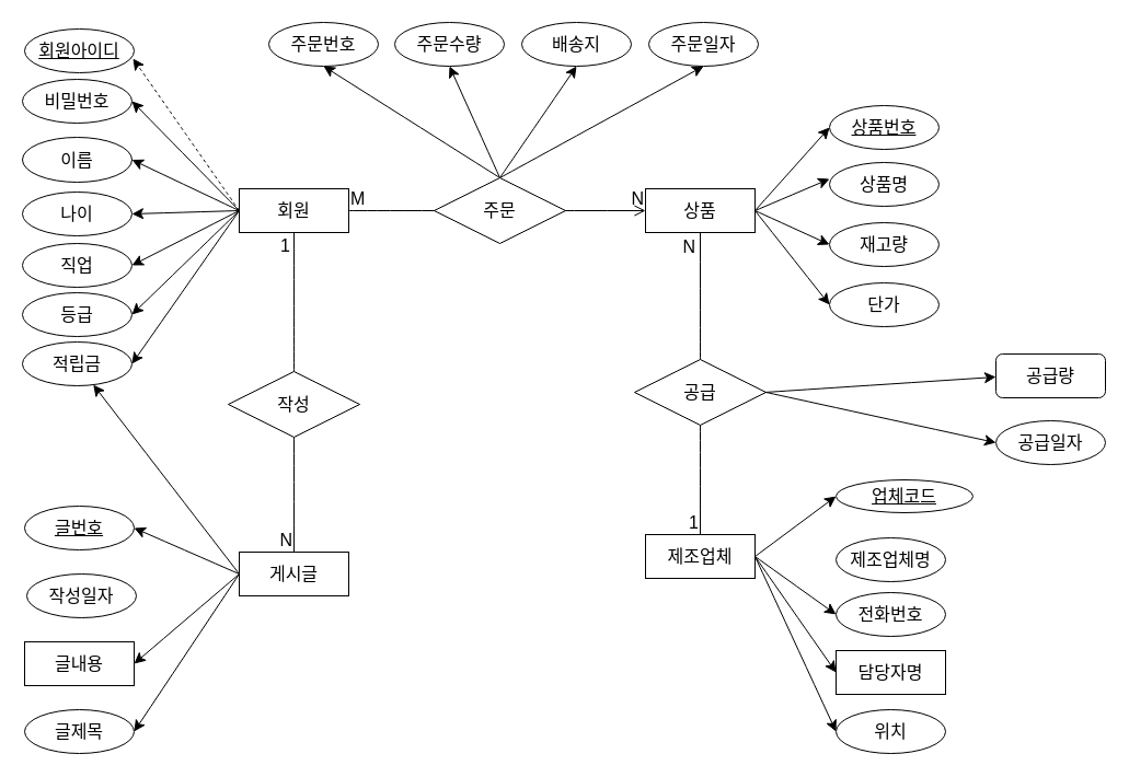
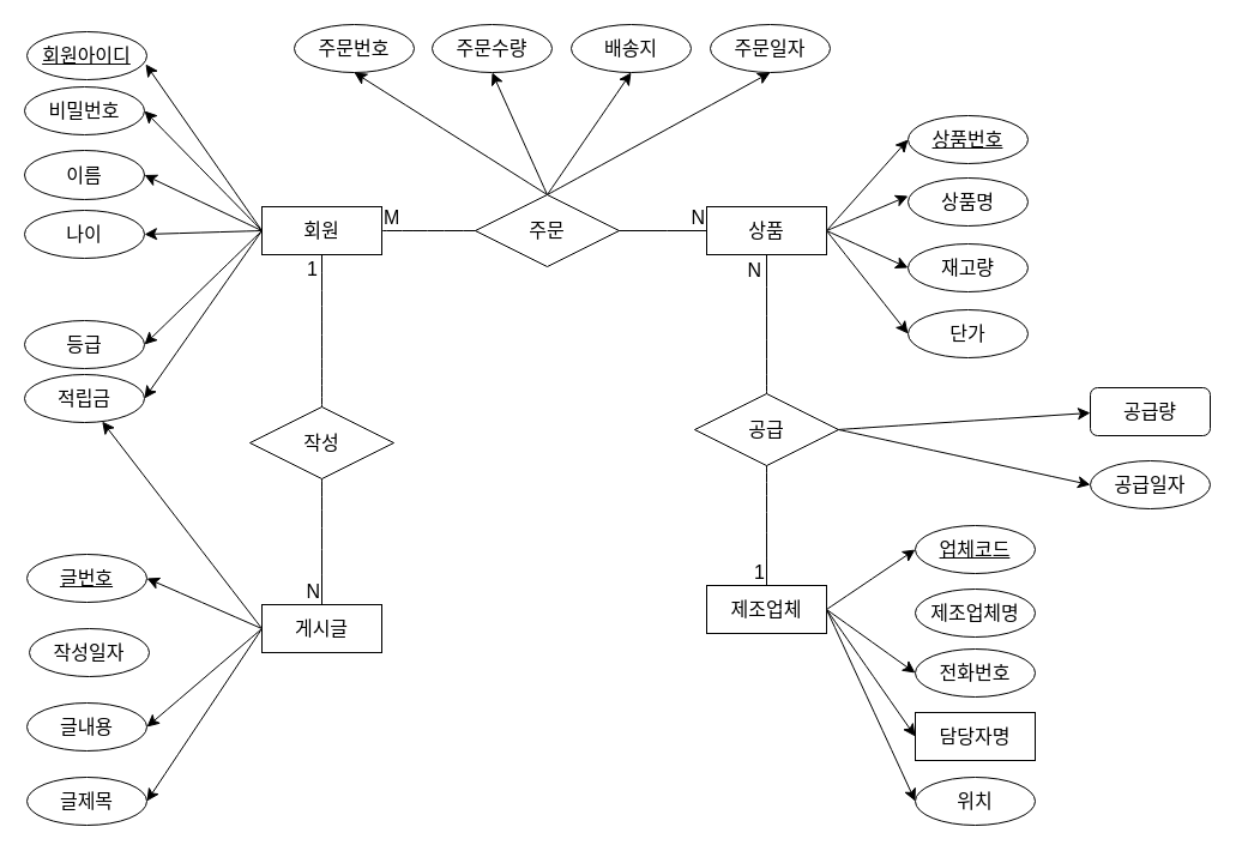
- <mxCell id="15" style="edgeStyle=none;curved=1;rounded=0;orthogonalLoop=1;jettySize=auto;html=1;exitX=0;exitY=0.5;exitDx=0;exitDy=0;entryX=0.99;entryY=0.675;entryDx=0;entryDy=0;entryPerimeter=0;fontSize=12;startSize=8;endSize=8;dashed=1;" edge="1" parent="1" source="2" target="14"><mxGeometry relative="1" as="geometry" /></mxCell>
+ <mxCell id="15" style="edgeStyle=none;curved=1;rounded=0;orthogonalLoop=1;jettySize=auto;html=1;exitX=0;exitY=0.5;exitDx=0;exitDy=0;entryX=0.99;entryY=0.675;entryDx=0;entryDy=0;entryPerimeter=0;fontSize=12;startSize=8;endSize=8;" edge="1" parent="1" source="2" target="14"><mxGeometry relative="1" as="geometry" /></mxCell>
- <mxCell id="45" value="" style="endArrow=open;html=1;rounded=0;fontSize=12;startSize=8;endSize=8;curved=1;exitX=1;exitY=0.5;exitDx=0;exitDy=0;entryX=0;entryY=0.5;entryDx=0;entryDy=0;" edge="1" parent="1" source="2" target="7"><mxGeometry relative="1" as="geometry"><mxPoint x="415" y="414" as="sourcePoint" /><mxPoint x="575" y="414" as="targetPoint" /></mxGeometry></mxCell>
+ <mxCell id="45" value="" style="endArrow=none;html=1;rounded=0;fontSize=12;startSize=8;endSize=8;curved=1;exitX=1;exitY=0.5;exitDx=0;exitDy=0;entryX=0;entryY=0.5;entryDx=0;entryDy=0;" edge="1" parent="1" source="2" target="7"><mxGeometry relative="1" as="geometry"><mxPoint x="415" y="414" as="sourcePoint" /><mxPoint x="575" y="414" as="targetPoint" /></mxGeometry></mxCell>
- <mxCell id="19" value="" style="endArrow=classic;html=1;rounded=0;fontSize=12;startSize=8;endSize=8;curved=1;entryX=1;entryY=0.5;entryDx=0;entryDy=0;exitX=0;exitY=0.5;exitDx=0;exitDy=0;" edge="1" parent="1" source="2" target="8"><mxGeometry width="50" height="50" relative="1" as="geometry"><mxPoint x="342" y="291" as="sourcePoint" /><mxPoint x="392" y="241" as="targetPoint" /></mxGeometry></mxCell>
- <mxCell id="8" value="직업" style="ellipse;whiteSpace=wrap;html=1;align=center;fontSize=16;" vertex="1" parent="1"><mxGeometry x="20" y="222" width="100" height="40" as="geometry" /></mxCell>
- <mxCell id="34" value="업체코드" style="ellipse;whiteSpace=wrap;html=1;align=center;fontStyle=4;fontSize=16;" vertex="1" parent="1"><mxGeometry x="763" y="438" width="125" height="30" as="geometry" /></mxCell>
+ <mxCell id="34" value="업체코드" style="ellipse;whiteSpace=wrap;html=1;align=center;fontStyle=4;fontSize=16;" vertex="1" parent="1"><mxGeometry x="763" y="438" width="100" height="40" as="geometry" /></mxCell>
- <mxCell id="31" value="글내용" style="whiteSpace=wrap;html=1;align=center;fontSize=16;rounded=0;" vertex="1" parent="1"><mxGeometry x="22" y="586" width="100" height="40" as="geometry" /></mxCell>
+ <mxCell id="31" value="글내용" style="ellipse;whiteSpace=wrap;html=1;align=center;fontSize=16;" vertex="1" parent="1"><mxGeometry x="22" y="586" width="100" height="40" as="geometry" /></mxCell>
